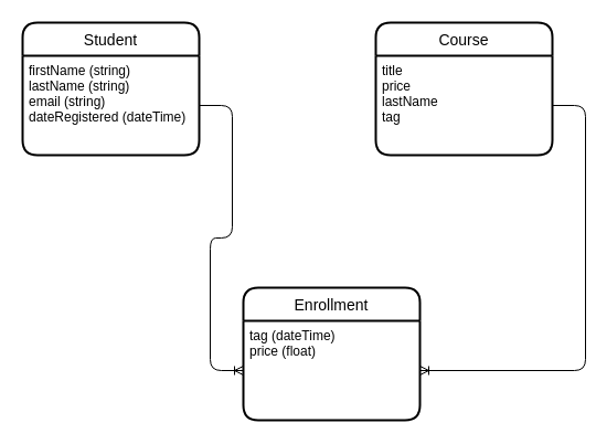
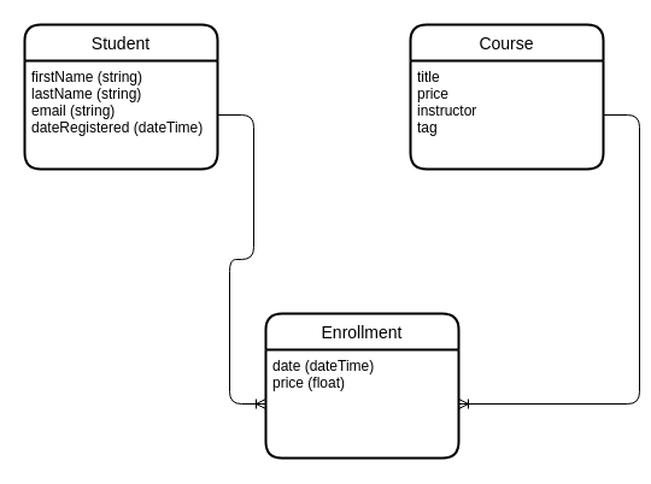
- <mxCell id="5" value="title&#10;price&#10;lastName&#10;tag" style="align=left;strokeColor=none;fillColor=none;spacingLeft=4;fontSize=12;verticalAlign=top;resizable=0;rotatable=0;part=1;" vertex="1" parent="4"><mxGeometry y="30" width="160" height="90" as="geometry" /></mxCell>
+ <mxCell id="5" value="title&#10;price&#10;instructor&#10;tag" style="align=left;strokeColor=none;fillColor=none;spacingLeft=4;fontSize=12;verticalAlign=top;resizable=0;rotatable=0;part=1;" vertex="1" parent="4"><mxGeometry y="30" width="160" height="90" as="geometry" /></mxCell>
- <mxCell id="7" value="tag (dateTime)&#10;price (float)&#10;" style="align=left;strokeColor=none;fillColor=none;spacingLeft=4;fontSize=12;verticalAlign=top;resizable=0;rotatable=0;part=1;" vertex="1" parent="6"><mxGeometry y="30" width="160" height="90" as="geometry" /></mxCell>
+ <mxCell id="7" value="date (dateTime)&#10;price (float)&#10;" style="align=left;strokeColor=none;fillColor=none;spacingLeft=4;fontSize=12;verticalAlign=top;resizable=0;rotatable=0;part=1;" vertex="1" parent="6"><mxGeometry y="30" width="160" height="90" as="geometry" /></mxCell>
